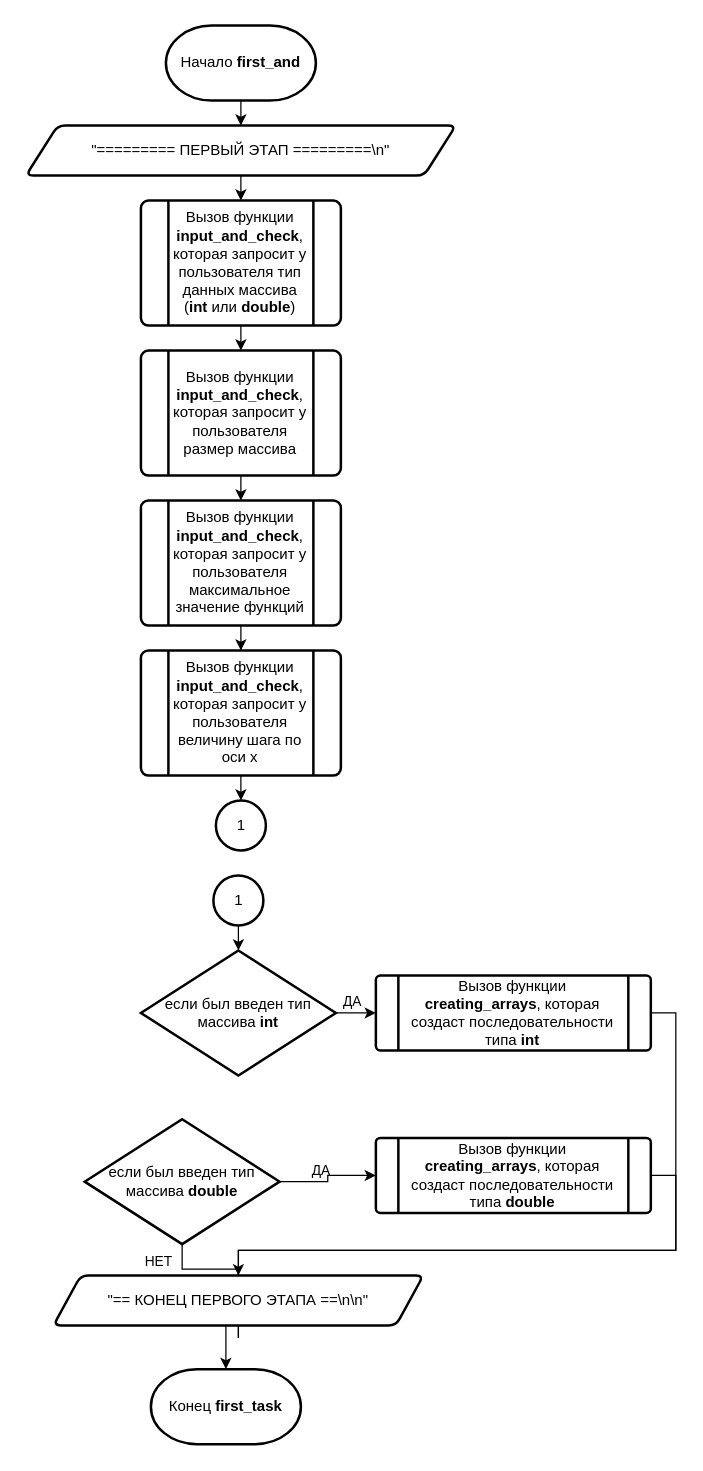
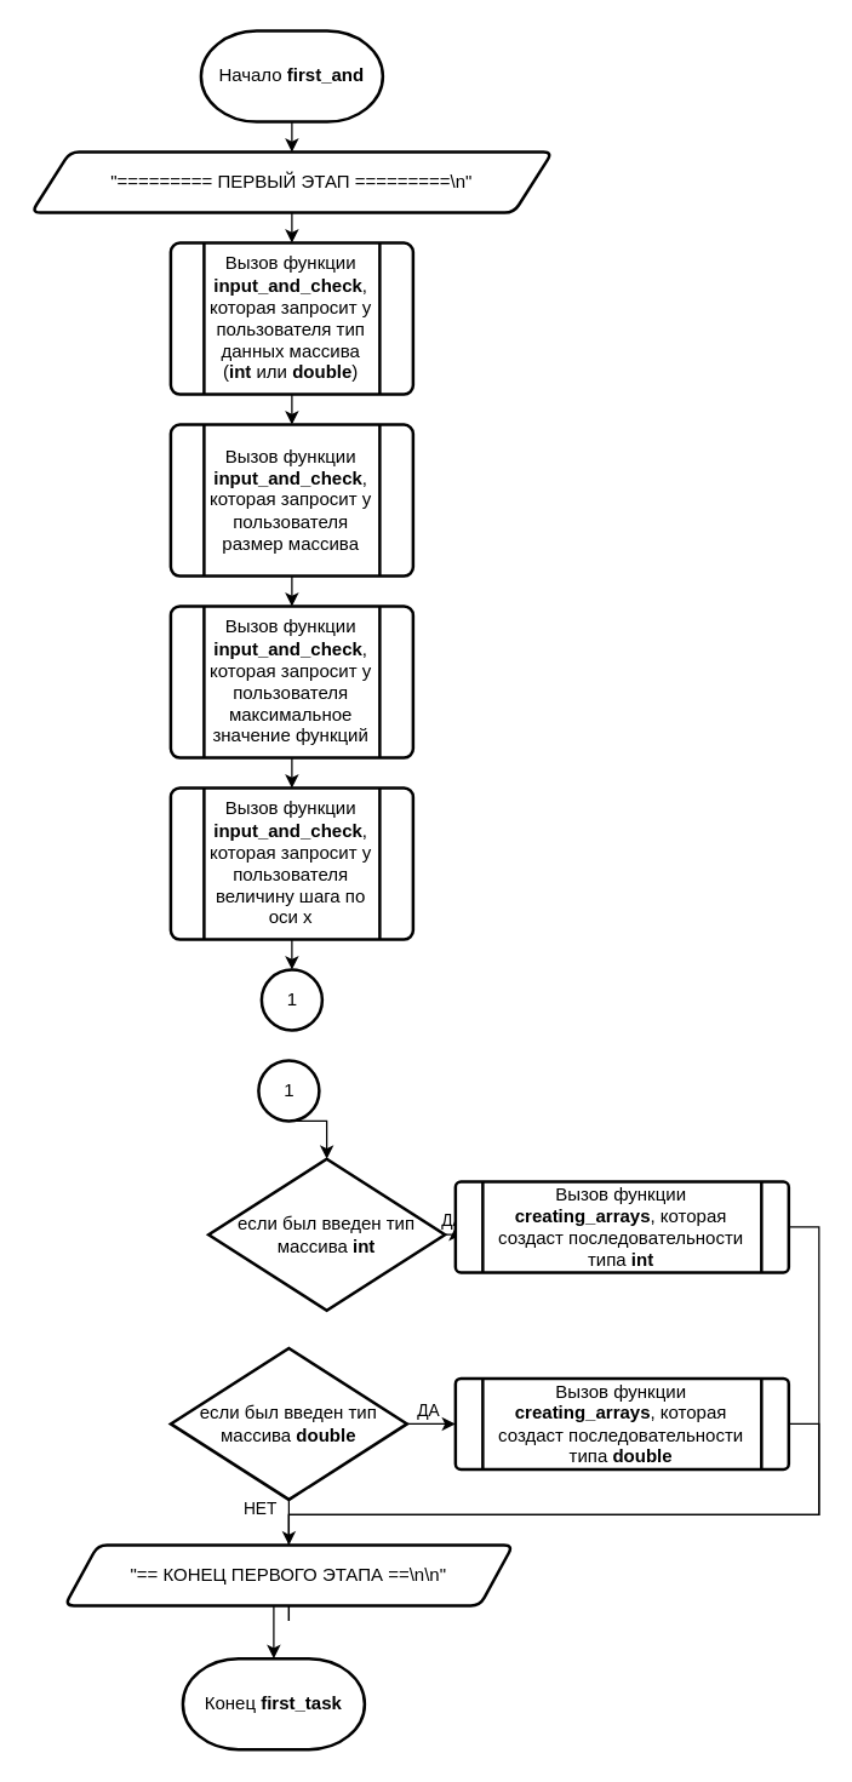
- <mxCell id="15" value="если был введен тип массива &lt;b&gt;int&lt;/b&gt;" style="strokeWidth=2;html=1;shape=mxgraph.flowchart.decision;whiteSpace=wrap;shadow=0;" vertex="1" parent="1"><mxGeometry x="112" y="760" width="156" height="100" as="geometry" /></mxCell>
+ <mxCell id="15" value="если был введен тип массива &lt;b&gt;int&lt;/b&gt;" style="strokeWidth=2;html=1;shape=mxgraph.flowchart.decision;whiteSpace=wrap;shadow=0;" vertex="1" parent="1"><mxGeometry x="137" y="765" width="156" height="100" as="geometry" /></mxCell>
- <mxCell id="22" value="если был введен тип массива &lt;b&gt;double&lt;/b&gt;" style="strokeWidth=2;html=1;shape=mxgraph.flowchart.decision;whiteSpace=wrap;shadow=0;" vertex="1" parent="1"><mxGeometry x="67" y="895" width="156" height="100" as="geometry" /></mxCell>
+ <mxCell id="22" value="если был введен тип массива &lt;b&gt;double&lt;/b&gt;" style="strokeWidth=2;html=1;shape=mxgraph.flowchart.decision;whiteSpace=wrap;shadow=0;" vertex="1" parent="1"><mxGeometry x="112" y="890" width="156" height="100" as="geometry" /></mxCell>
